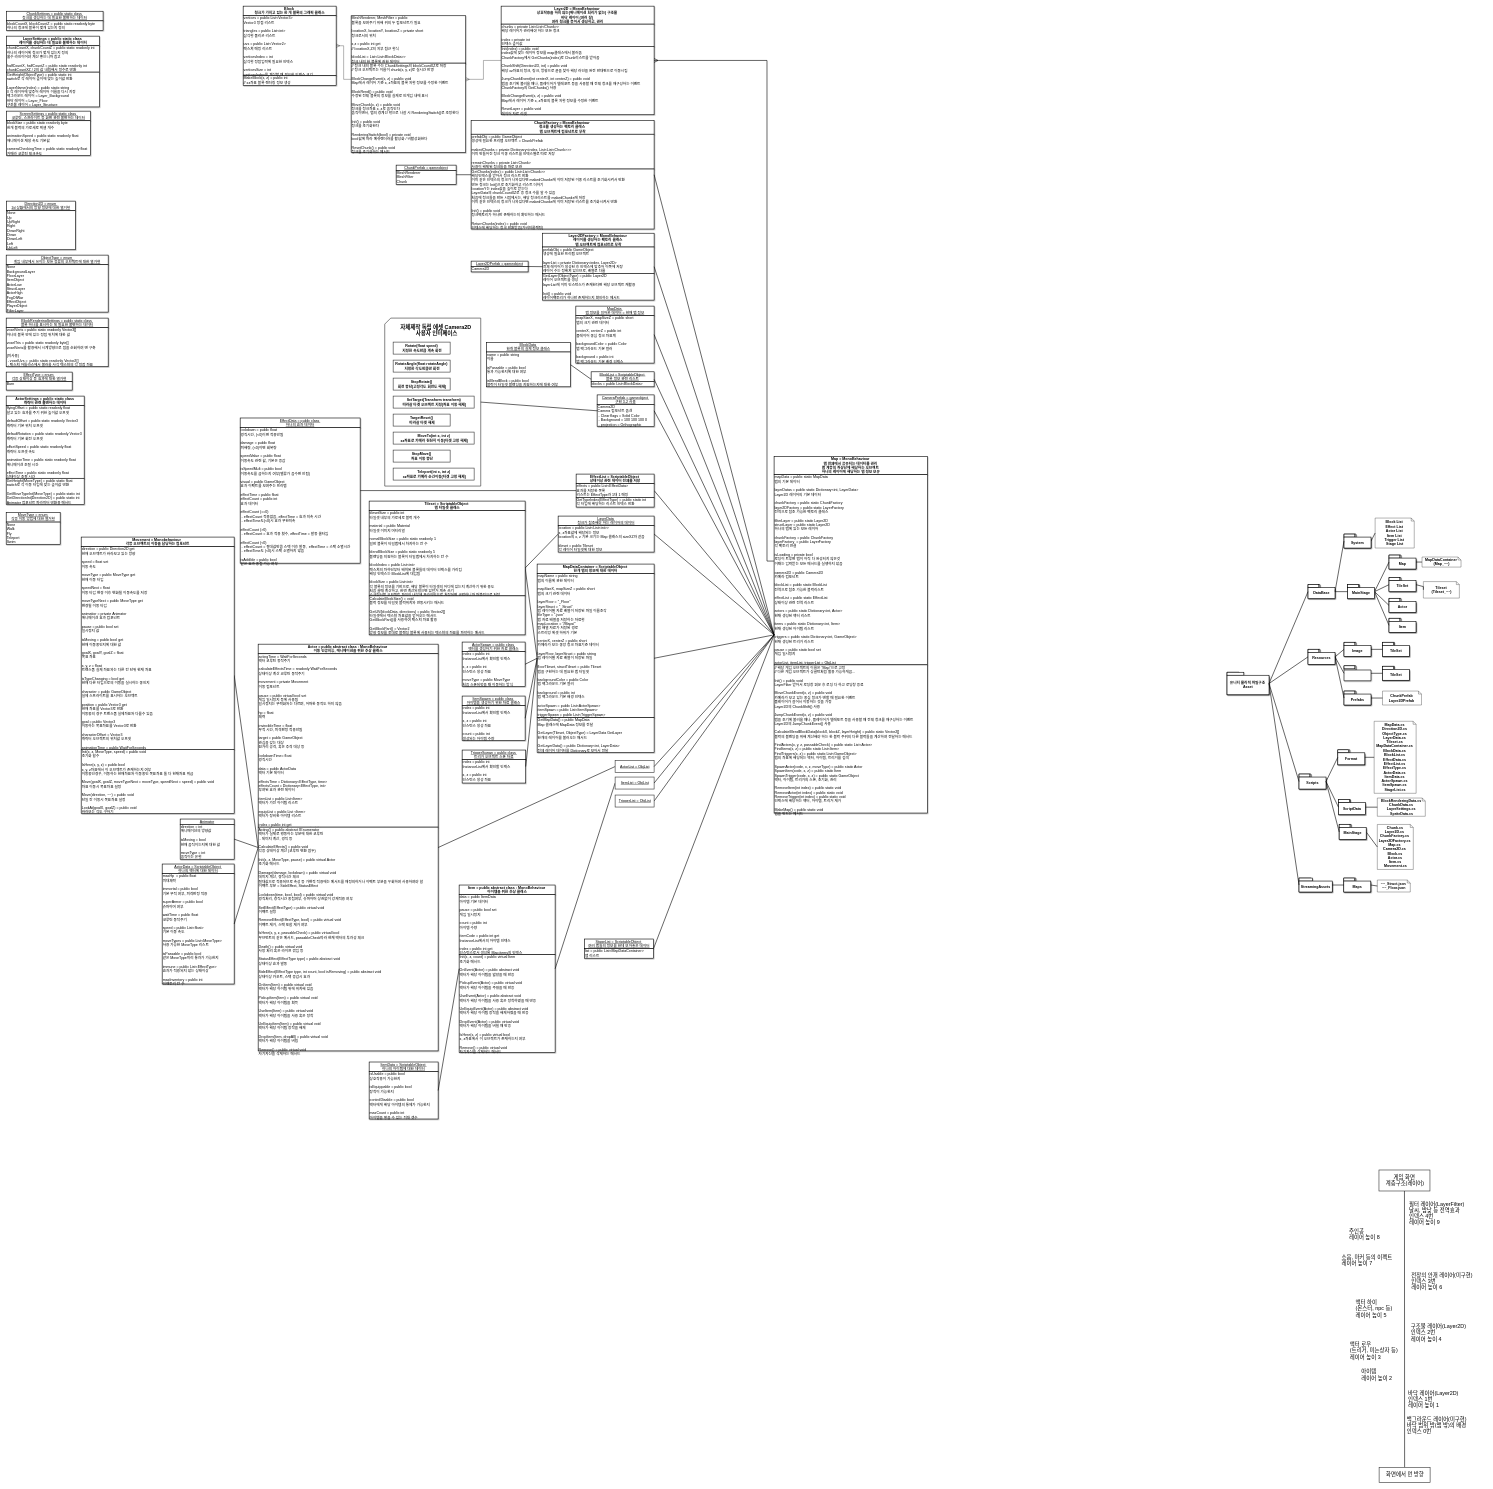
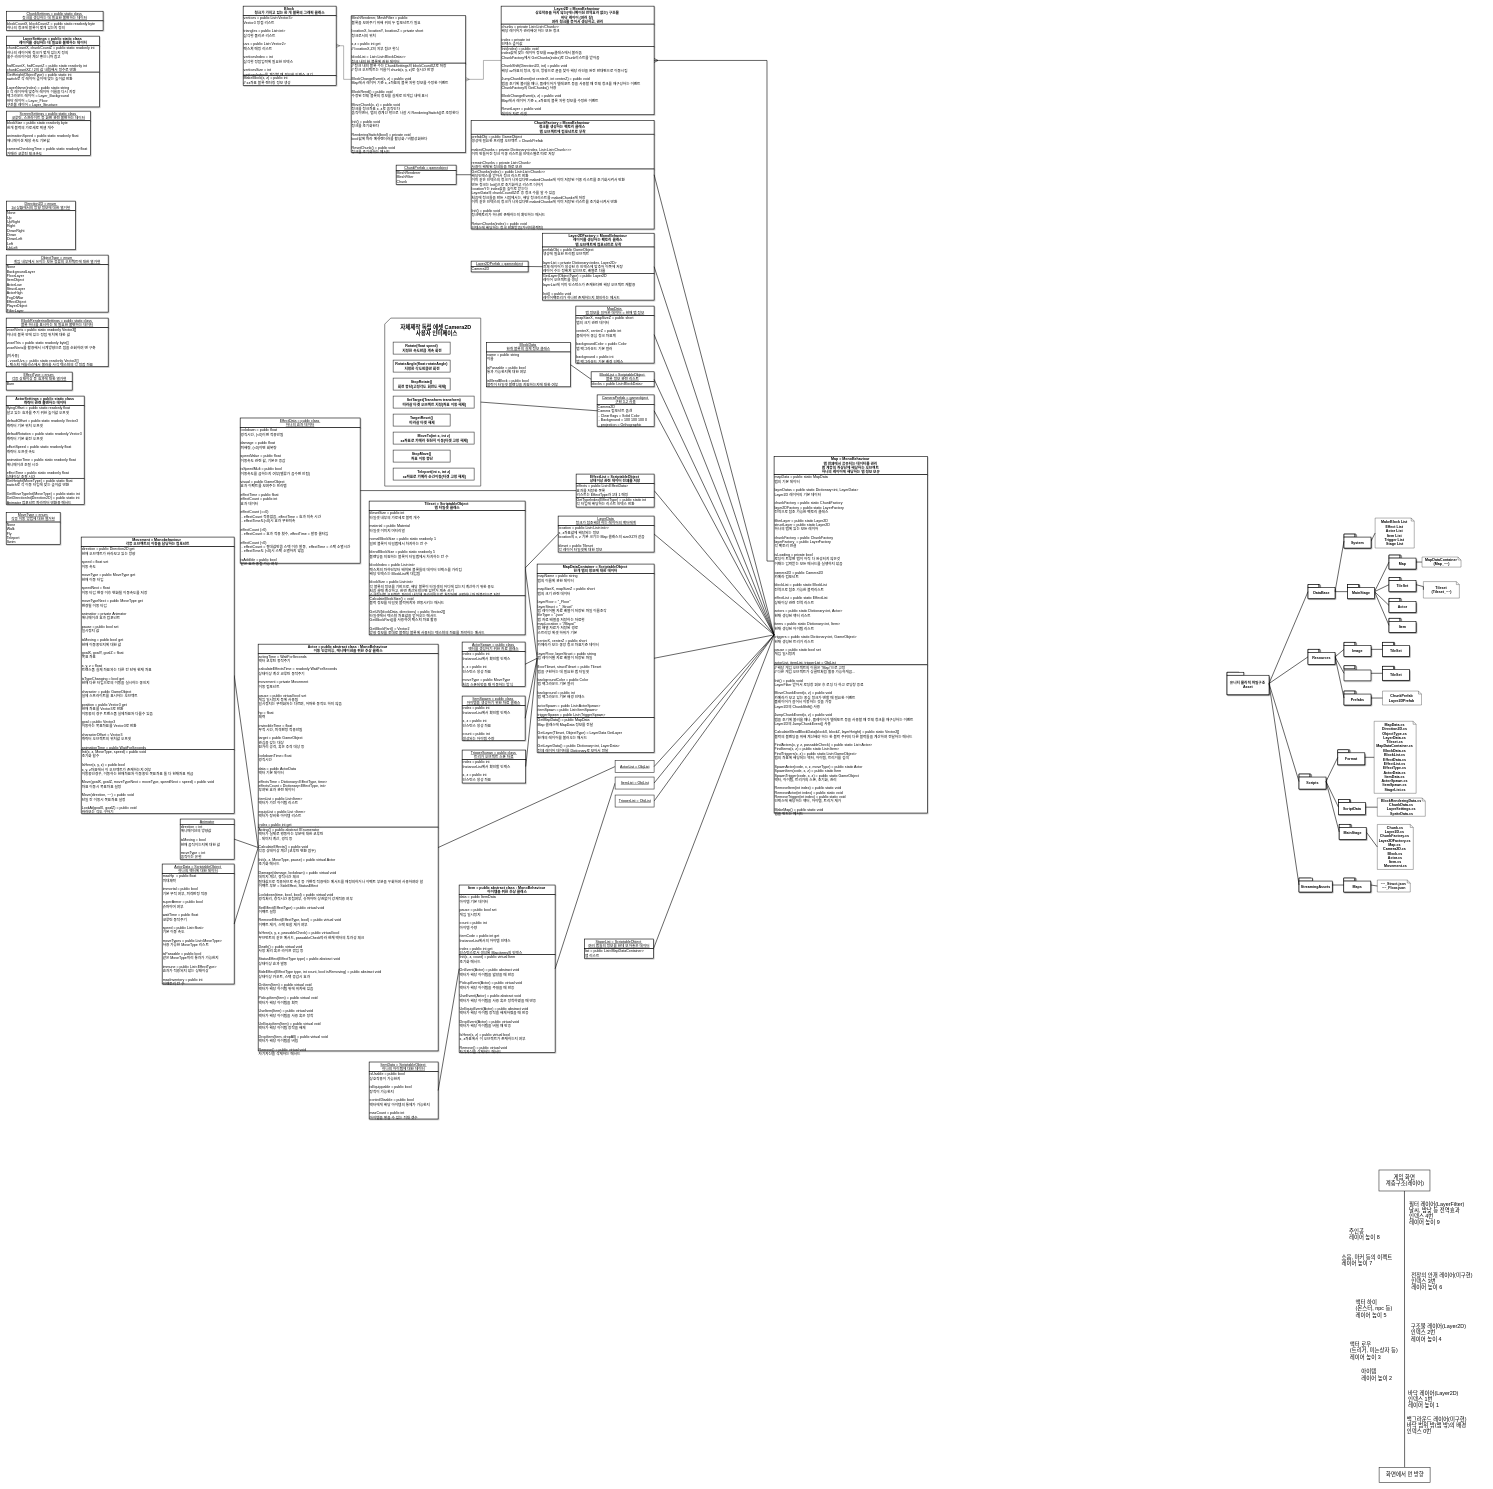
- <mxCell id="16" value="&lt;div style='width: 507.0px;height:auto;word-break: break-word;'&gt;&lt;div align=&quot;center&quot;&gt;&lt;span style=&quot;font-size: 12px; font-family: Arial; white-space: pre-wrap; font-weight: bold; text-decoration: none; line-height: 14px; color: rgb(0, 0, 0);&quot;&gt;Layer2D = MonoBehaviour &lt;/span&gt;&lt;/div&gt;&lt;div align=&quot;center&quot;&gt;&lt;span style=&quot;font-size: 12px; font-family: Arial; white-space: pre-wrap; font-weight: bold; text-decoration: none; line-height: 14px; color: rgb(0, 0, 0);&quot;&gt;상호작용을 하지 않는(애니메이션 처리가 없는) 구조물 &lt;/span&gt;&lt;/div&gt;&lt;div align=&quot;center&quot;&gt;&lt;span style=&quot;font-size: 12px; font-family: Arial; white-space: pre-wrap; font-weight: bold; text-decoration: none; line-height: 14px; color: rgb(0, 0, 0);&quot;&gt;바닥 레이어 (여러 장) &lt;/span&gt;&lt;/div&gt;&lt;div align=&quot;center&quot;&gt;&lt;span style=&quot;font-size: 12px; font-family: Arial; white-space: pre-wrap; font-weight: bold; text-decoration: none; line-height: 14px; color: rgb(0, 0, 0);&quot;&gt;여러 청크를 묶어서 생성하고, 관리&lt;/span&gt;&lt;/div&gt;&lt;/div&gt;" style="shape=rect;shadow=1;strokeWidth=2;fillColor=#FFFFFF;strokeColor=#000000;opacity=100.0;html=1;nl2Br=0;verticalAlign=top;align=center;spacingLeft=0.0;spacingRight=0;spacingTop=-5.0;spacingBottom=2;whiteSpace=wrap;gliffyId=126;" parent="15" vertex="1"><mxGeometry width="510" height="60" as="geometry" /></mxCell>
+ <mxCell id="16" value="&lt;div style='width: 507.0px;height:auto;word-break: break-word;'&gt;&lt;div align=&quot;center&quot;&gt;&lt;span style=&quot;font-size: 12px; font-family: Arial; white-space: pre-wrap; font-weight: bold; text-decoration: none; line-height: 14px; color: rgb(0, 0, 0);&quot;&gt;Layer2D = MonoBehaviour &lt;/span&gt;&lt;/div&gt;&lt;div align=&quot;center&quot;&gt;&lt;span style=&quot;font-size: 12px; font-family: Arial; white-space: pre-wrap; font-weight: bold; text-decoration: none; line-height: 14px; color: rgb(0, 0, 0);&quot;&gt;상호작용을 하지 않는(애니메이션 전역효과 없는) 구조물 &lt;/span&gt;&lt;/div&gt;&lt;div align=&quot;center&quot;&gt;&lt;span style=&quot;font-size: 12px; font-family: Arial; white-space: pre-wrap; font-weight: bold; text-decoration: none; line-height: 14px; color: rgb(0, 0, 0);&quot;&gt;바닥 레이어 (여러 장) &lt;/span&gt;&lt;/div&gt;&lt;div align=&quot;center&quot;&gt;&lt;span style=&quot;font-size: 12px; font-family: Arial; white-space: pre-wrap; font-weight: bold; text-decoration: none; line-height: 14px; color: rgb(0, 0, 0);&quot;&gt;여러 청크를 묶어서 생성하고, 관리&lt;/span&gt;&lt;/div&gt;&lt;/div&gt;" style="shape=rect;shadow=1;strokeWidth=2;fillColor=#FFFFFF;strokeColor=#000000;opacity=100.0;html=1;nl2Br=0;verticalAlign=top;align=center;spacingLeft=0.0;spacingRight=0;spacingTop=-5.0;spacingBottom=2;whiteSpace=wrap;gliffyId=126;" parent="15" vertex="1"><mxGeometry width="510" height="60" as="geometry" /></mxCell>
- <mxCell id="85" value="&lt;div style='width: 317.0px;height:auto;word-break: break-word;'&gt;&lt;div align=&quot;center&quot;&gt;&lt;span style=&quot;font-size: 12px; font-family: Arial; white-space: pre-wrap; font-weight: normal; text-decoration: underline; line-height: 14px; color: rgb(0, 0, 0);&quot;&gt;LayerData &lt;/span&gt;&lt;/div&gt;&lt;div align=&quot;center&quot;&gt;&lt;span style=&quot;font-size: 12px; font-family: Arial; white-space: pre-wrap; font-weight: normal; text-decoration: underline; line-height: 14px; color: rgb(0, 0, 0);&quot;&gt;청크가 참조해야 하는 레이어의 데이터&lt;/span&gt;&lt;/div&gt;&lt;/div&gt;" style="shape=rect;shadow=1;strokeWidth=2;fillColor=#FFFFFF;strokeColor=#000000;opacity=100.0;html=1;nl2Br=0;verticalAlign=top;align=center;spacingLeft=0.0;spacingRight=0;spacingTop=-5.0;spacingBottom=2;whiteSpace=wrap;gliffyId=637;" parent="84" vertex="1"><mxGeometry width="320" height="32" as="geometry" /></mxCell>
+ <mxCell id="85" value="&lt;div style='width: 317.0px;height:auto;word-break: break-word;'&gt;&lt;div align=&quot;center&quot;&gt;&lt;span style=&quot;font-size: 12px; font-family: Arial; white-space: pre-wrap; font-weight: normal; text-decoration: underline; line-height: 14px; color: rgb(0, 0, 0);&quot;&gt;LayerData &lt;/span&gt;&lt;/div&gt;&lt;div align=&quot;center&quot;&gt;&lt;span style=&quot;font-size: 12px; font-family: Arial; white-space: pre-wrap; font-weight: normal; text-decoration: underline; line-height: 14px; color: rgb(0, 0, 0);&quot;&gt;청크가 참조해야 하는 레이어의 액터에게&lt;/span&gt;&lt;/div&gt;&lt;/div&gt;" style="shape=rect;shadow=1;strokeWidth=2;fillColor=#FFFFFF;strokeColor=#000000;opacity=100.0;html=1;nl2Br=0;verticalAlign=top;align=center;spacingLeft=0.0;spacingRight=0;spacingTop=-5.0;spacingBottom=2;whiteSpace=wrap;gliffyId=637;" parent="84" vertex="1"><mxGeometry width="320" height="32" as="geometry" /></mxCell>
- <mxCell id="221" value="&lt;div style='width: 124.116px;height:auto;word-break: break-word;'&gt;&lt;div align=&quot;center&quot;&gt;&lt;span style=&quot;font-size: 12px; font-family: Arial; white-space: pre-wrap; font-weight: bold; text-decoration: none; line-height: 14px; color: rgb(0, 0, 0);&quot;&gt;Block List &lt;/span&gt;&lt;/div&gt;&lt;div align=&quot;center&quot;&gt;&lt;span style=&quot;font-size: 12px; font-family: Arial; white-space: pre-wrap; font-weight: bold; text-decoration: none; line-height: 14px; color: rgb(0, 0, 0);&quot;&gt;Effect List &lt;/span&gt;&lt;/div&gt;&lt;div align=&quot;center&quot;&gt;&lt;span style=&quot;font-size: 12px; font-family: Arial; white-space: pre-wrap; font-weight: bold; text-decoration: none; line-height: 14px; color: rgb(0, 0, 0);&quot;&gt;Actor List &lt;/span&gt;&lt;/div&gt;&lt;div align=&quot;center&quot;&gt;&lt;span style=&quot;font-size: 12px; font-family: Arial; white-space: pre-wrap; font-weight: bold; text-decoration: none; line-height: 14px; color: rgb(0, 0, 0);&quot;&gt;Item List &lt;/span&gt;&lt;/div&gt;&lt;div align=&quot;center&quot;&gt;&lt;span style=&quot;font-size: 12px; font-family: Arial; white-space: pre-wrap; font-weight: bold; text-decoration: none; line-height: 14px; color: rgb(0, 0, 0);&quot;&gt;Trigger List &lt;/span&gt;&lt;/div&gt;&lt;div align=&quot;center&quot;&gt;&lt;span style=&quot;font-size: 12px; font-family: Arial; white-space: pre-wrap; font-weight: bold; text-decoration: none; line-height: 14px; color: rgb(0, 0, 0);&quot;&gt;Stage List&lt;/span&gt;&lt;/div&gt;&lt;/div&gt;" style="shape=note;size=10;shadow=0;strokeWidth=1;fillColor=#FFFFFF;strokeColor=#000000;opacity=100.0;html=1;nl2Br=0;verticalAlign=middle;align=center;spacingLeft=1.63;spacingRight=0;whiteSpace=wrap;gliffyId=1512;" parent="1" vertex="1"><mxGeometry x="4583.725" y="1726.562" width="130.375" height="100" as="geometry" /></mxCell>
+ <mxCell id="221" value="&lt;div style='width: 124.116px;height:auto;word-break: break-word;'&gt;&lt;div align=&quot;center&quot;&gt;&lt;span style=&quot;font-size: 12px; font-family: Arial; white-space: pre-wrap; font-weight: bold; text-decoration: none; line-height: 14px; color: rgb(0, 0, 0);&quot;&gt;MakeBlock List &lt;/span&gt;&lt;/div&gt;&lt;div align=&quot;center&quot;&gt;&lt;span style=&quot;font-size: 12px; font-family: Arial; white-space: pre-wrap; font-weight: bold; text-decoration: none; line-height: 14px; color: rgb(0, 0, 0);&quot;&gt;Effect List &lt;/span&gt;&lt;/div&gt;&lt;div align=&quot;center&quot;&gt;&lt;span style=&quot;font-size: 12px; font-family: Arial; white-space: pre-wrap; font-weight: bold; text-decoration: none; line-height: 14px; color: rgb(0, 0, 0);&quot;&gt;Actor List &lt;/span&gt;&lt;/div&gt;&lt;div align=&quot;center&quot;&gt;&lt;span style=&quot;font-size: 12px; font-family: Arial; white-space: pre-wrap; font-weight: bold; text-decoration: none; line-height: 14px; color: rgb(0, 0, 0);&quot;&gt;Item List &lt;/span&gt;&lt;/div&gt;&lt;div align=&quot;center&quot;&gt;&lt;span style=&quot;font-size: 12px; font-family: Arial; white-space: pre-wrap; font-weight: bold; text-decoration: none; line-height: 14px; color: rgb(0, 0, 0);&quot;&gt;Trigger List &lt;/span&gt;&lt;/div&gt;&lt;div align=&quot;center&quot;&gt;&lt;span style=&quot;font-size: 12px; font-family: Arial; white-space: pre-wrap; font-weight: bold; text-decoration: none; line-height: 14px; color: rgb(0, 0, 0);&quot;&gt;Stage List&lt;/span&gt;&lt;/div&gt;&lt;/div&gt;" style="shape=note;size=10;shadow=0;strokeWidth=1;fillColor=#FFFFFF;strokeColor=#000000;opacity=100.0;html=1;nl2Br=0;verticalAlign=middle;align=center;spacingLeft=1.63;spacingRight=0;whiteSpace=wrap;gliffyId=1512;" parent="1" vertex="1"><mxGeometry x="4583.725" y="1726.562" width="130.375" height="100" as="geometry" /></mxCell>
